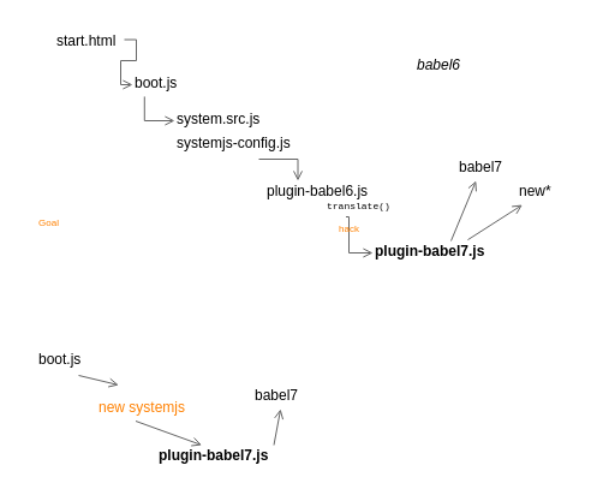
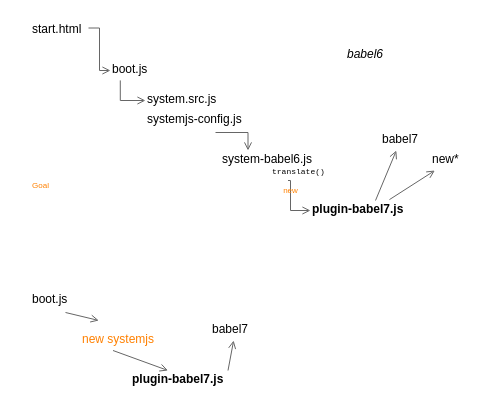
- <mxCell id="3" value="start.html" style="text;strokeColor=none;fillColor=none;align=left;verticalAlign=top;spacingLeft=0;spacingRight=0;overflow=hidden;points=[[0,0.5],[1,0.5]];portConstraint=eastwest;rotatable=0;whiteSpace=wrap;html=1;labelPosition=center;verticalLabelPosition=middle;spacing=2;spacingBottom=0;spacingTop=-5;" vertex="1" parent="1"><mxGeometry x="45" y="25" width="58" height="15" as="geometry" /></mxCell>
+ <mxCell id="3" value="start.html" style="text;strokeColor=none;fillColor=none;align=left;verticalAlign=top;spacingLeft=0;spacingRight=0;overflow=hidden;points=[[0,0.5],[1,0.5]];portConstraint=eastwest;rotatable=0;whiteSpace=wrap;html=1;labelPosition=center;verticalLabelPosition=middle;spacing=2;spacingBottom=0;spacingTop=-5;" vertex="1" parent="1"><mxGeometry x="30" y="20" width="58" height="15" as="geometry" /></mxCell>
- <mxCell id="9" value="plugin-babel6.js" style="text;whiteSpace=wrap;html=1;fontSize=12;fontFamily=Helvetica;fontColor=default;spacingLeft=0;spacingRight=0;spacing=2;spacingBottom=0;spacingTop=-5;" vertex="1" parent="1"><mxGeometry x="220" y="150" width="110" height="20" as="geometry" /></mxCell>
+ <mxCell id="9" value="system-babel6.js" style="text;whiteSpace=wrap;html=1;fontSize=12;fontFamily=Helvetica;fontColor=default;spacingLeft=0;spacingRight=0;spacing=2;spacingBottom=0;spacingTop=-5;" vertex="1" parent="1"><mxGeometry x="220" y="150" width="110" height="20" as="geometry" /></mxCell>
- <mxCell id="18" value="hack" style="text;html=1;align=center;verticalAlign=middle;resizable=0;points=[];autosize=1;strokeColor=none;fillColor=none;fontSize=8;fontFamily=Helvetica;fontColor=#FF8000;fontStyle=0" vertex="1" parent="1"><mxGeometry x="270" y="180" width="40" height="20" as="geometry" /></mxCell>
+ <mxCell id="18" value="new" style="text;html=1;align=center;verticalAlign=middle;resizable=0;points=[];autosize=1;strokeColor=none;fillColor=none;fontSize=8;fontFamily=Helvetica;fontColor=#FF8000;fontStyle=0" vertex="1" parent="1"><mxGeometry x="270" y="180" width="40" height="20" as="geometry" /></mxCell>
